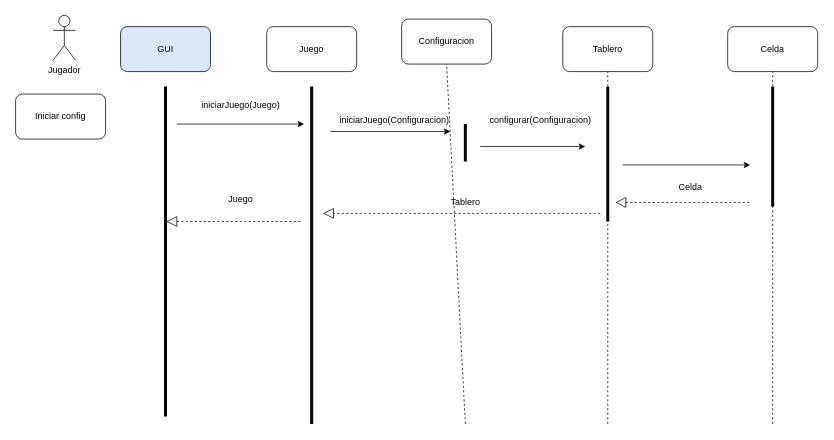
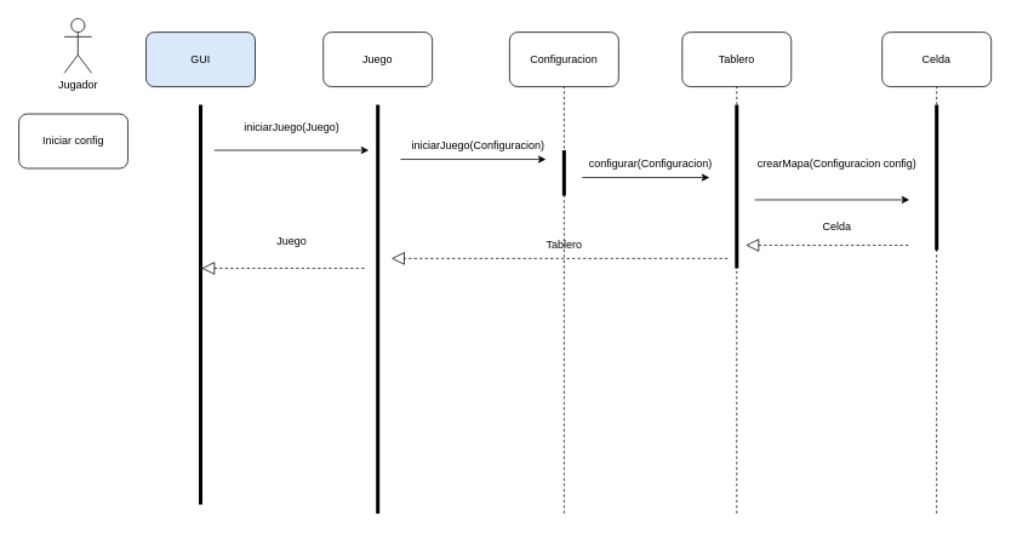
- <mxCell id="8" value="Configuracion" style="rounded=1;whiteSpace=wrap;html=1;" vertex="1" parent="1"><mxGeometry x="535" y="25" width="120" height="60" as="geometry" /></mxCell>
+ <mxCell id="8" value="Configuracion" style="rounded=1;whiteSpace=wrap;html=1;" vertex="1" parent="1"><mxGeometry x="560" y="35" width="120" height="60" as="geometry" /></mxCell>
- <mxCell id="14" value="&lt;span style=&quot;text-align: left;&quot;&gt;configurar(Configuracion)&lt;/span&gt;" style="text;html=1;align=center;verticalAlign=middle;resizable=0;points=[];autosize=1;strokeColor=none;fillColor=none;" vertex="1" parent="1"><mxGeometry x="640" y="145" width="160" height="30" as="geometry" /></mxCell>
+ <mxCell id="14" value="&lt;span style=&quot;text-align: left;&quot;&gt;configurar(Configuracion)&lt;/span&gt;" style="text;html=1;align=center;verticalAlign=middle;resizable=0;points=[];autosize=1;strokeColor=none;fillColor=none;" vertex="1" parent="1"><mxGeometry x="635" y="165" width="160" height="30" as="geometry" /></mxCell>
+ <mxCell id="15" value="&lt;span style=&quot;text-align: left;&quot;&gt;crearMapa(Configuracion config)&lt;/span&gt;" style="text;html=1;align=center;verticalAlign=middle;resizable=0;points=[];autosize=1;strokeColor=none;fillColor=none;" vertex="1" parent="1"><mxGeometry x="820" y="165" width="200" height="30" as="geometry" /></mxCell>
